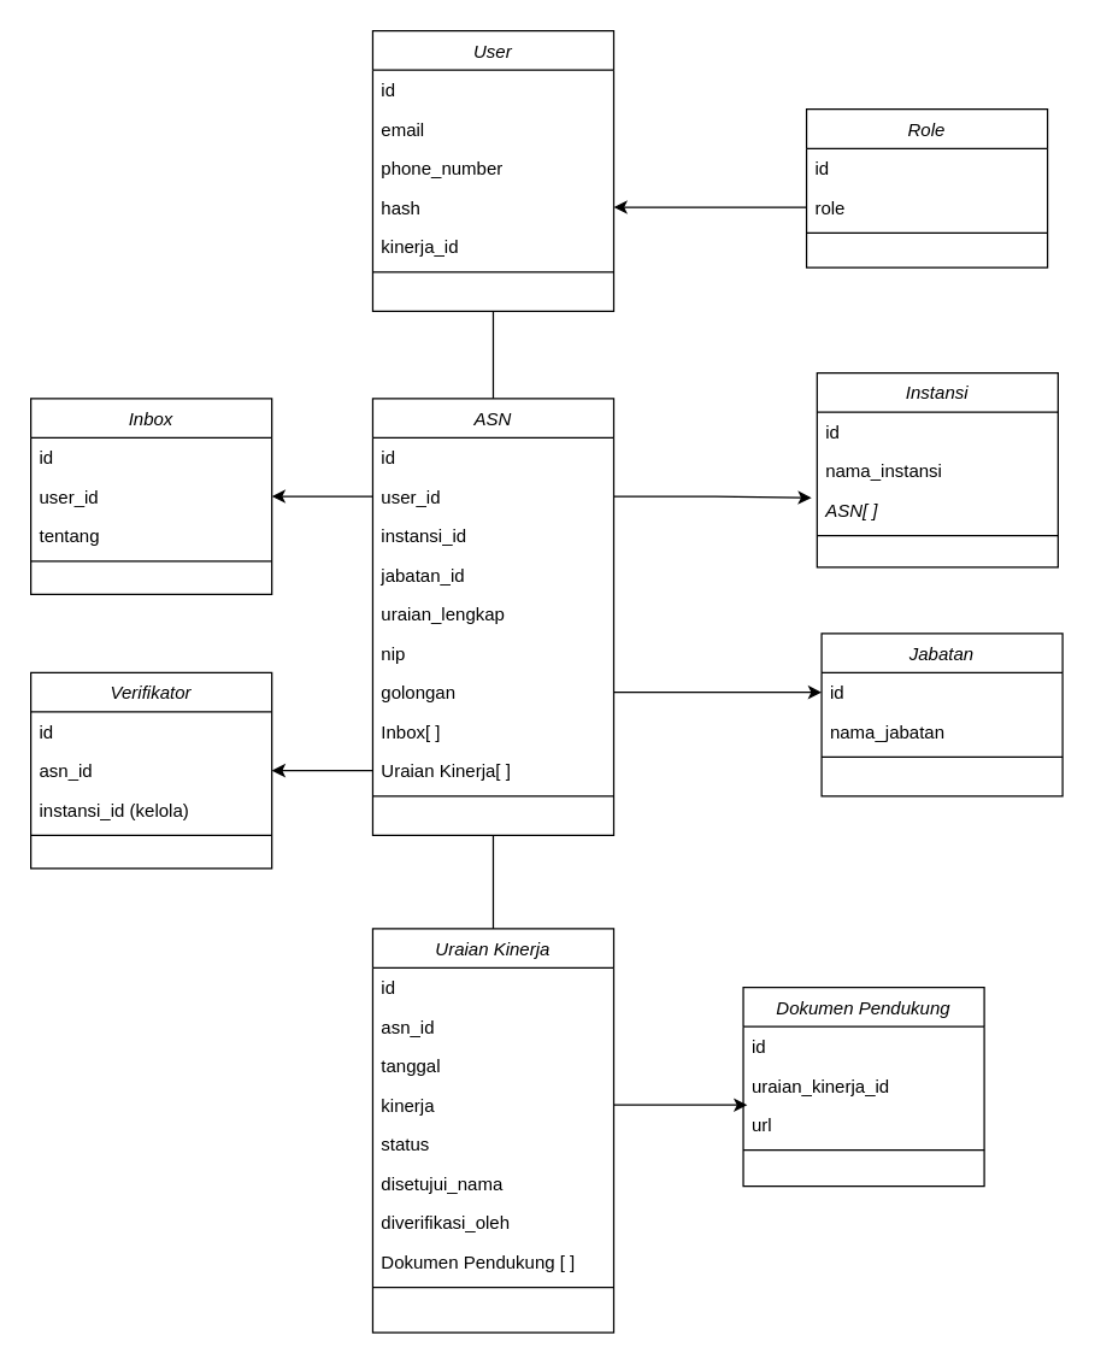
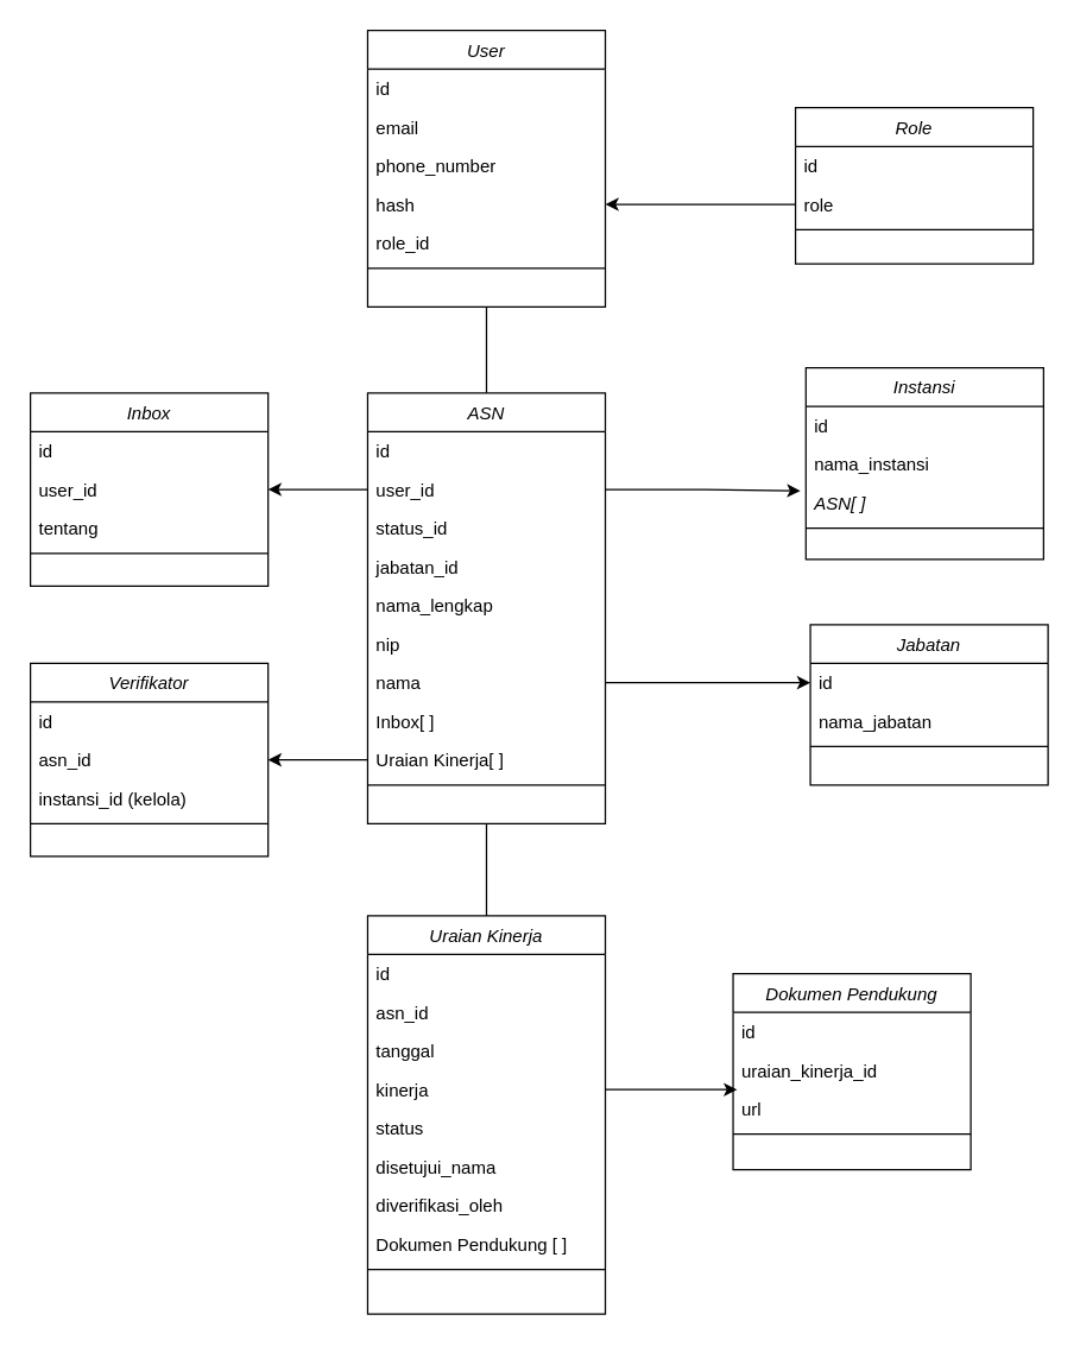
- <mxCell id="8" value="kinerja_id" style="text;align=left;verticalAlign=top;spacingLeft=4;spacingRight=4;overflow=hidden;rotatable=0;points=[[0,0.5],[1,0.5]];portConstraint=eastwest;rounded=0;shadow=0;html=0;" vertex="1" parent="3"><mxGeometry y="130" width="160" height="26" as="geometry" /></mxCell>
+ <mxCell id="8" value="role_id" style="text;align=left;verticalAlign=top;spacingLeft=4;spacingRight=4;overflow=hidden;rotatable=0;points=[[0,0.5],[1,0.5]];portConstraint=eastwest;rounded=0;shadow=0;html=0;" vertex="1" parent="3"><mxGeometry y="130" width="160" height="26" as="geometry" /></mxCell>
- <mxCell id="14" value="instansi_id" style="text;align=left;verticalAlign=top;spacingLeft=4;spacingRight=4;overflow=hidden;rotatable=0;points=[[0,0.5],[1,0.5]];portConstraint=eastwest;rounded=0;shadow=0;html=0;" vertex="1" parent="11"><mxGeometry y="78" width="160" height="26" as="geometry" /></mxCell>
+ <mxCell id="14" value="status_id" style="text;align=left;verticalAlign=top;spacingLeft=4;spacingRight=4;overflow=hidden;rotatable=0;points=[[0,0.5],[1,0.5]];portConstraint=eastwest;rounded=0;shadow=0;html=0;" vertex="1" parent="11"><mxGeometry y="78" width="160" height="26" as="geometry" /></mxCell>
- <mxCell id="16" value="uraian_lengkap" style="text;align=left;verticalAlign=top;spacingLeft=4;spacingRight=4;overflow=hidden;rotatable=0;points=[[0,0.5],[1,0.5]];portConstraint=eastwest;rounded=0;shadow=0;html=0;" vertex="1" parent="11"><mxGeometry y="130" width="160" height="26" as="geometry" /></mxCell>
+ <mxCell id="16" value="nama_lengkap" style="text;align=left;verticalAlign=top;spacingLeft=4;spacingRight=4;overflow=hidden;rotatable=0;points=[[0,0.5],[1,0.5]];portConstraint=eastwest;rounded=0;shadow=0;html=0;" vertex="1" parent="11"><mxGeometry y="130" width="160" height="26" as="geometry" /></mxCell>
- <mxCell id="18" value="golongan" style="text;align=left;verticalAlign=top;spacingLeft=4;spacingRight=4;overflow=hidden;rotatable=0;points=[[0,0.5],[1,0.5]];portConstraint=eastwest;rounded=0;shadow=0;html=0;" vertex="1" parent="11"><mxGeometry y="182" width="160" height="26" as="geometry" /></mxCell>
+ <mxCell id="18" value="nama" style="text;align=left;verticalAlign=top;spacingLeft=4;spacingRight=4;overflow=hidden;rotatable=0;points=[[0,0.5],[1,0.5]];portConstraint=eastwest;rounded=0;shadow=0;html=0;" vertex="1" parent="11"><mxGeometry y="182" width="160" height="26" as="geometry" /></mxCell>
